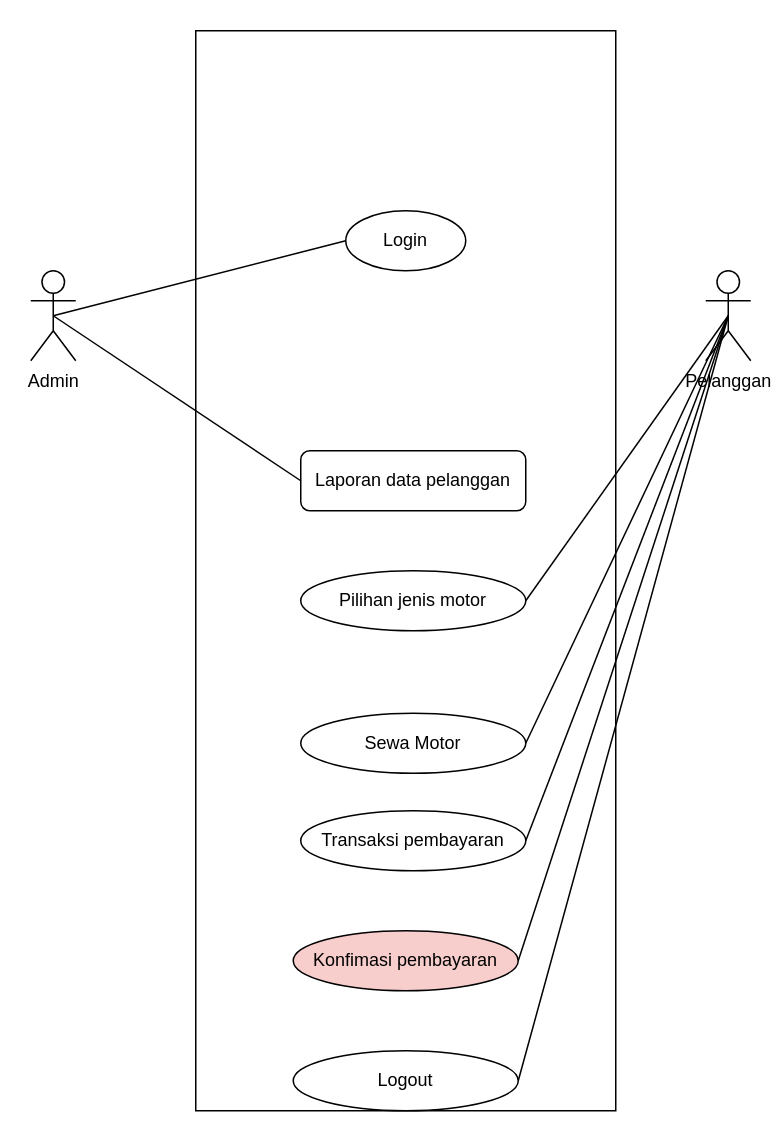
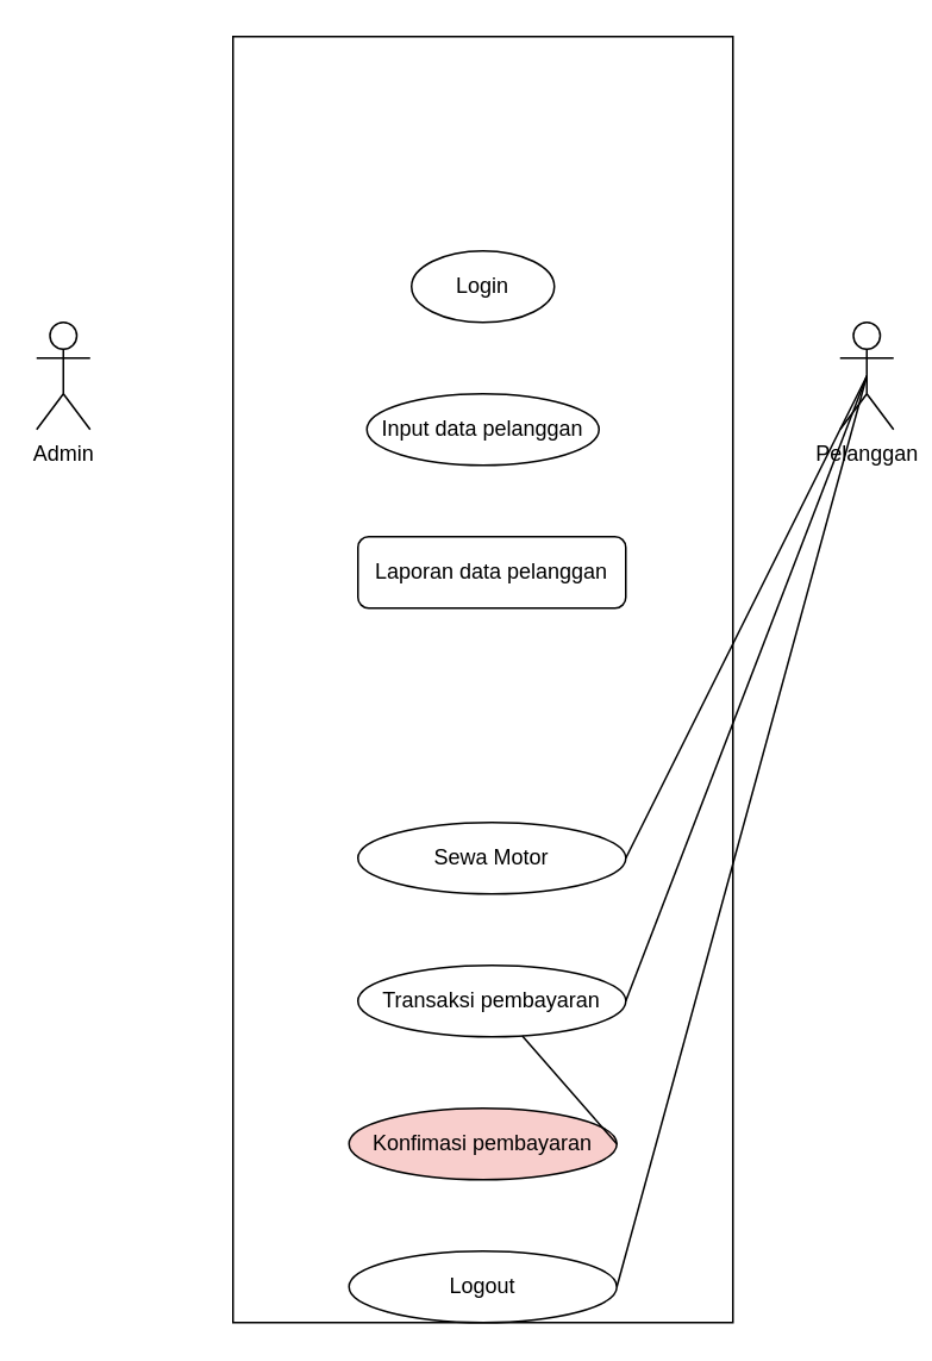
- <mxCell id="13" value="" style="endArrow=none;html=1;rounded=0;entryX=0;entryY=0.5;entryDx=0;entryDy=0;exitX=0.5;exitY=0.5;exitDx=0;exitDy=0;exitPerimeter=0;" edge="1" parent="1" source="11" target="3"><mxGeometry width="50" height="50" relative="1" as="geometry"><mxPoint x="30" y="400" as="sourcePoint" /><mxPoint x="80" y="350" as="targetPoint" /><Array as="points" /></mxGeometry></mxCell>
+ <mxCell id="4" value="Input data pelanggan" style="ellipse;whiteSpace=wrap;html=1;" vertex="1" parent="1"><mxGeometry x="205" y="220" width="130" height="40" as="geometry" /></mxCell>
- <mxCell id="14" value="" style="endArrow=none;html=1;rounded=0;entryX=0;entryY=0.5;entryDx=0;entryDy=0;exitX=0.5;exitY=0.5;exitDx=0;exitDy=0;exitPerimeter=0;" edge="1" parent="1" source="11" target="5"><mxGeometry width="50" height="50" relative="1" as="geometry"><mxPoint x="30" y="400" as="sourcePoint" /><mxPoint x="80" y="350" as="targetPoint" /></mxGeometry></mxCell>
- <mxCell id="15" value="" style="endArrow=none;html=1;rounded=0;entryX=0.5;entryY=0.5;entryDx=0;entryDy=0;exitX=1;exitY=0.5;exitDx=0;exitDy=0;entryPerimeter=0;" edge="1" parent="1" source="6" target="12"><mxGeometry width="50" height="50" relative="1" as="geometry"><mxPoint x="320" y="101" as="sourcePoint" /><mxPoint x="495" y="220" as="targetPoint" /></mxGeometry></mxCell>
- <mxCell id="6" value="Pilihan jenis motor" style="ellipse;whiteSpace=wrap;html=1;" vertex="1" parent="1"><mxGeometry x="200" y="380" width="150" height="40" as="geometry" /></mxCell>
- <mxCell id="18" value="" style="endArrow=none;html=1;rounded=0;exitX=1;exitY=0.5;exitDx=0;exitDy=0;entryX=0.5;entryY=0.5;entryDx=0;entryDy=0;entryPerimeter=0;" edge="1" parent="1" source="9" target="12"><mxGeometry width="50" height="50" relative="1" as="geometry"><mxPoint x="360" y="570" as="sourcePoint" /><mxPoint x="495" y="220" as="targetPoint" /></mxGeometry></mxCell>
+ <mxCell id="18" value="" style="endArrow=none;html=1;rounded=0;exitX=1;exitY=0.5;exitDx=0;exitDy=0;" edge="1" parent="1" source="9" target="8"><mxGeometry width="50" height="50" relative="1" as="geometry"><mxPoint x="360" y="570" as="sourcePoint" /><mxPoint x="495" y="220" as="targetPoint" /></mxGeometry></mxCell>
- <mxCell id="7" value="Sewa Motor" style="ellipse;whiteSpace=wrap;html=1;" vertex="1" parent="1"><mxGeometry x="200" y="475" width="150" height="40" as="geometry" /></mxCell>
+ <mxCell id="7" value="Sewa Motor" style="ellipse;whiteSpace=wrap;html=1;" vertex="1" parent="1"><mxGeometry x="200" y="460" width="150" height="40" as="geometry" /></mxCell>
